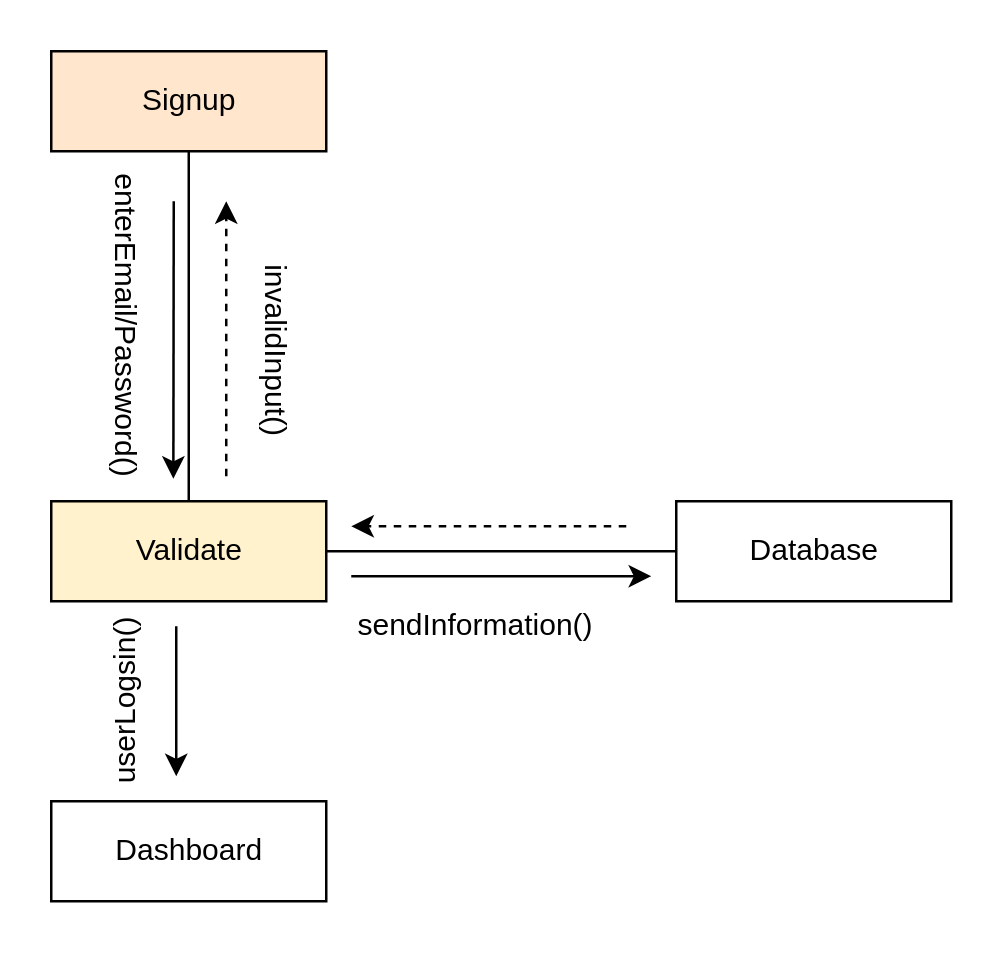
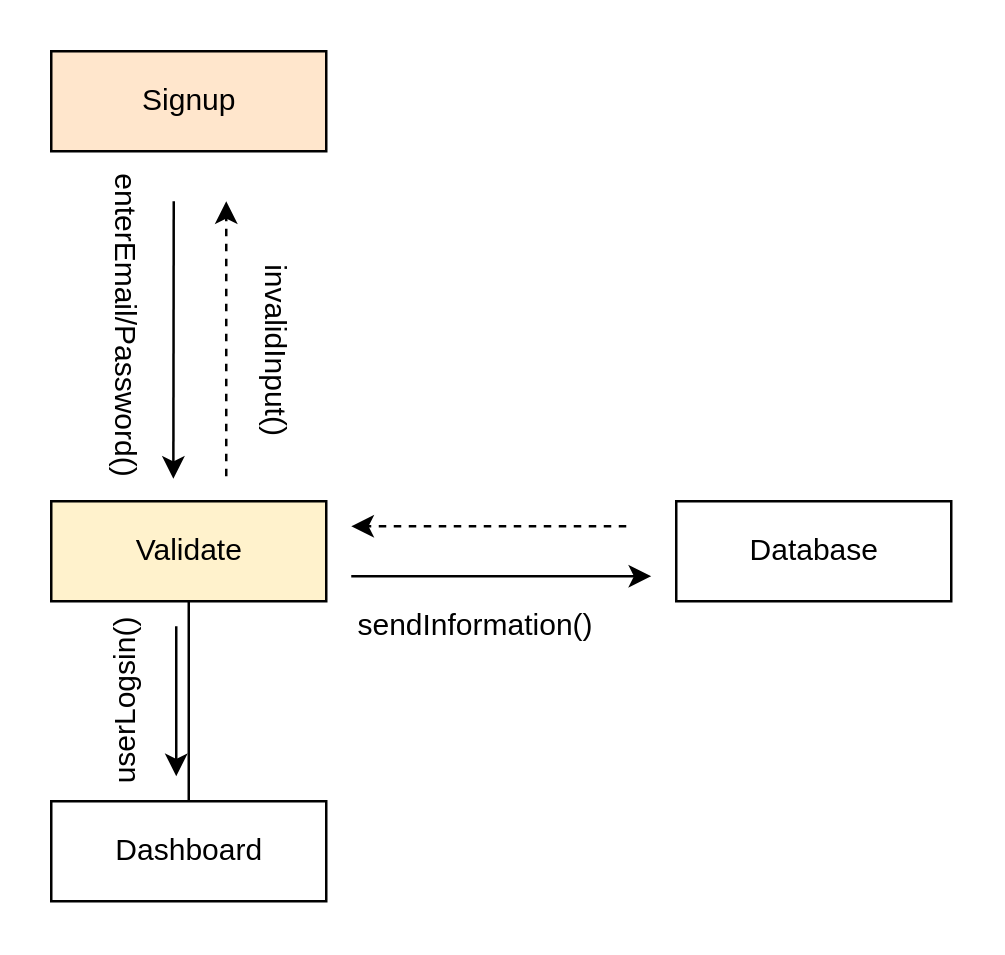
- <mxCell id="6" value="" style="endArrow=none;html=1;entryX=0.5;entryY=1;entryDx=0;entryDy=0;exitX=0.5;exitY=0;exitDx=0;exitDy=0;" edge="1" parent="1" source="2" target="3"><mxGeometry width="50" height="50" relative="1" as="geometry"><mxPoint x="120" y="270" as="sourcePoint" /><mxPoint x="170" y="220" as="targetPoint" /></mxGeometry></mxCell>
- <mxCell id="8" value="" style="endArrow=none;html=1;entryX=0;entryY=0.5;entryDx=0;entryDy=0;exitX=1;exitY=0.5;exitDx=0;exitDy=0;" edge="1" parent="1" source="2" target="5"><mxGeometry width="50" height="50" relative="1" as="geometry"><mxPoint x="120" y="270" as="sourcePoint" /><mxPoint x="170" y="220" as="targetPoint" /></mxGeometry></mxCell>
+ <mxCell id="7" value="" style="endArrow=none;html=1;exitX=0.5;exitY=0;exitDx=0;exitDy=0;" edge="1" parent="1" source="4" target="2"><mxGeometry width="50" height="50" relative="1" as="geometry"><mxPoint x="120" y="270" as="sourcePoint" /><mxPoint x="170" y="220" as="targetPoint" /></mxGeometry></mxCell>
